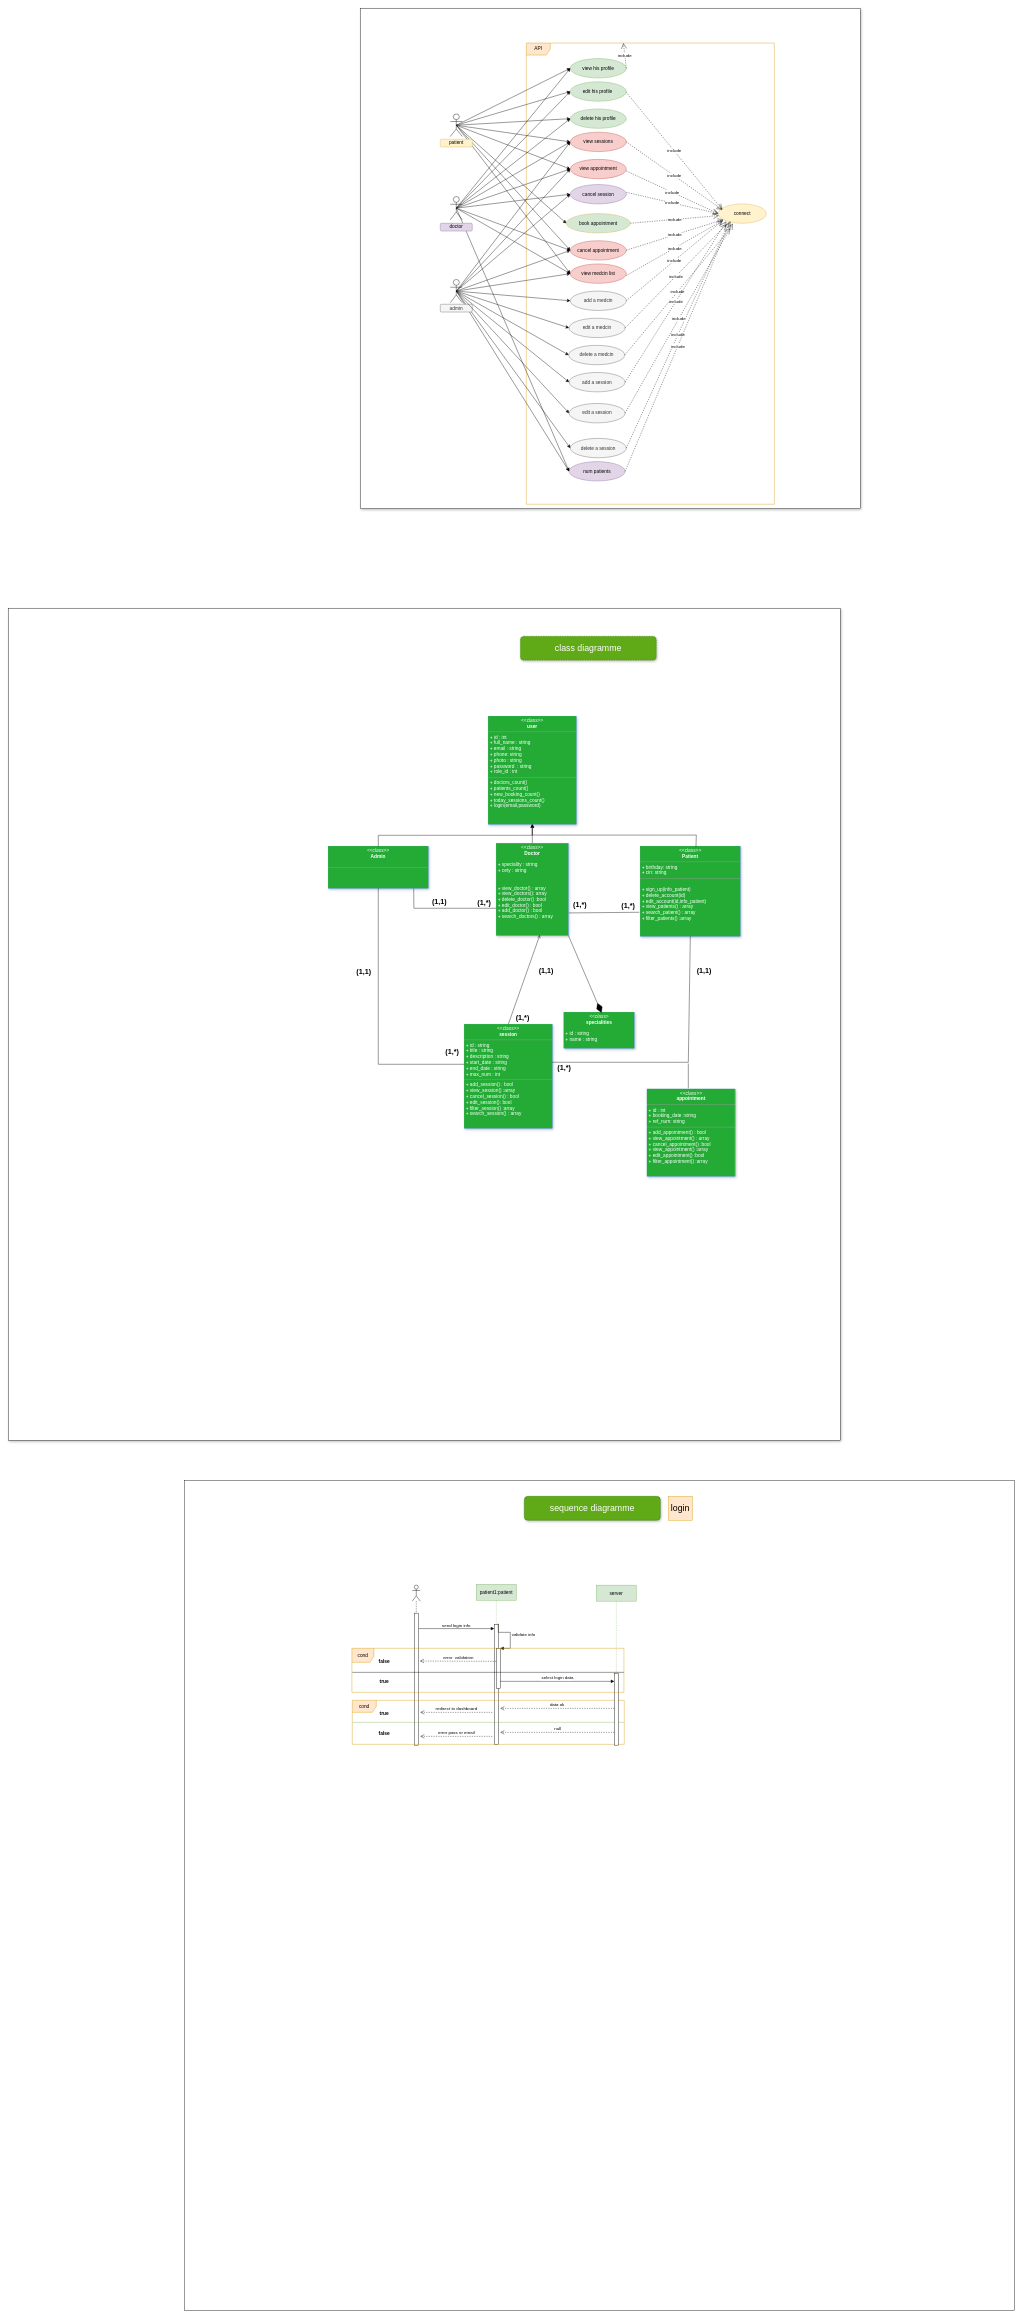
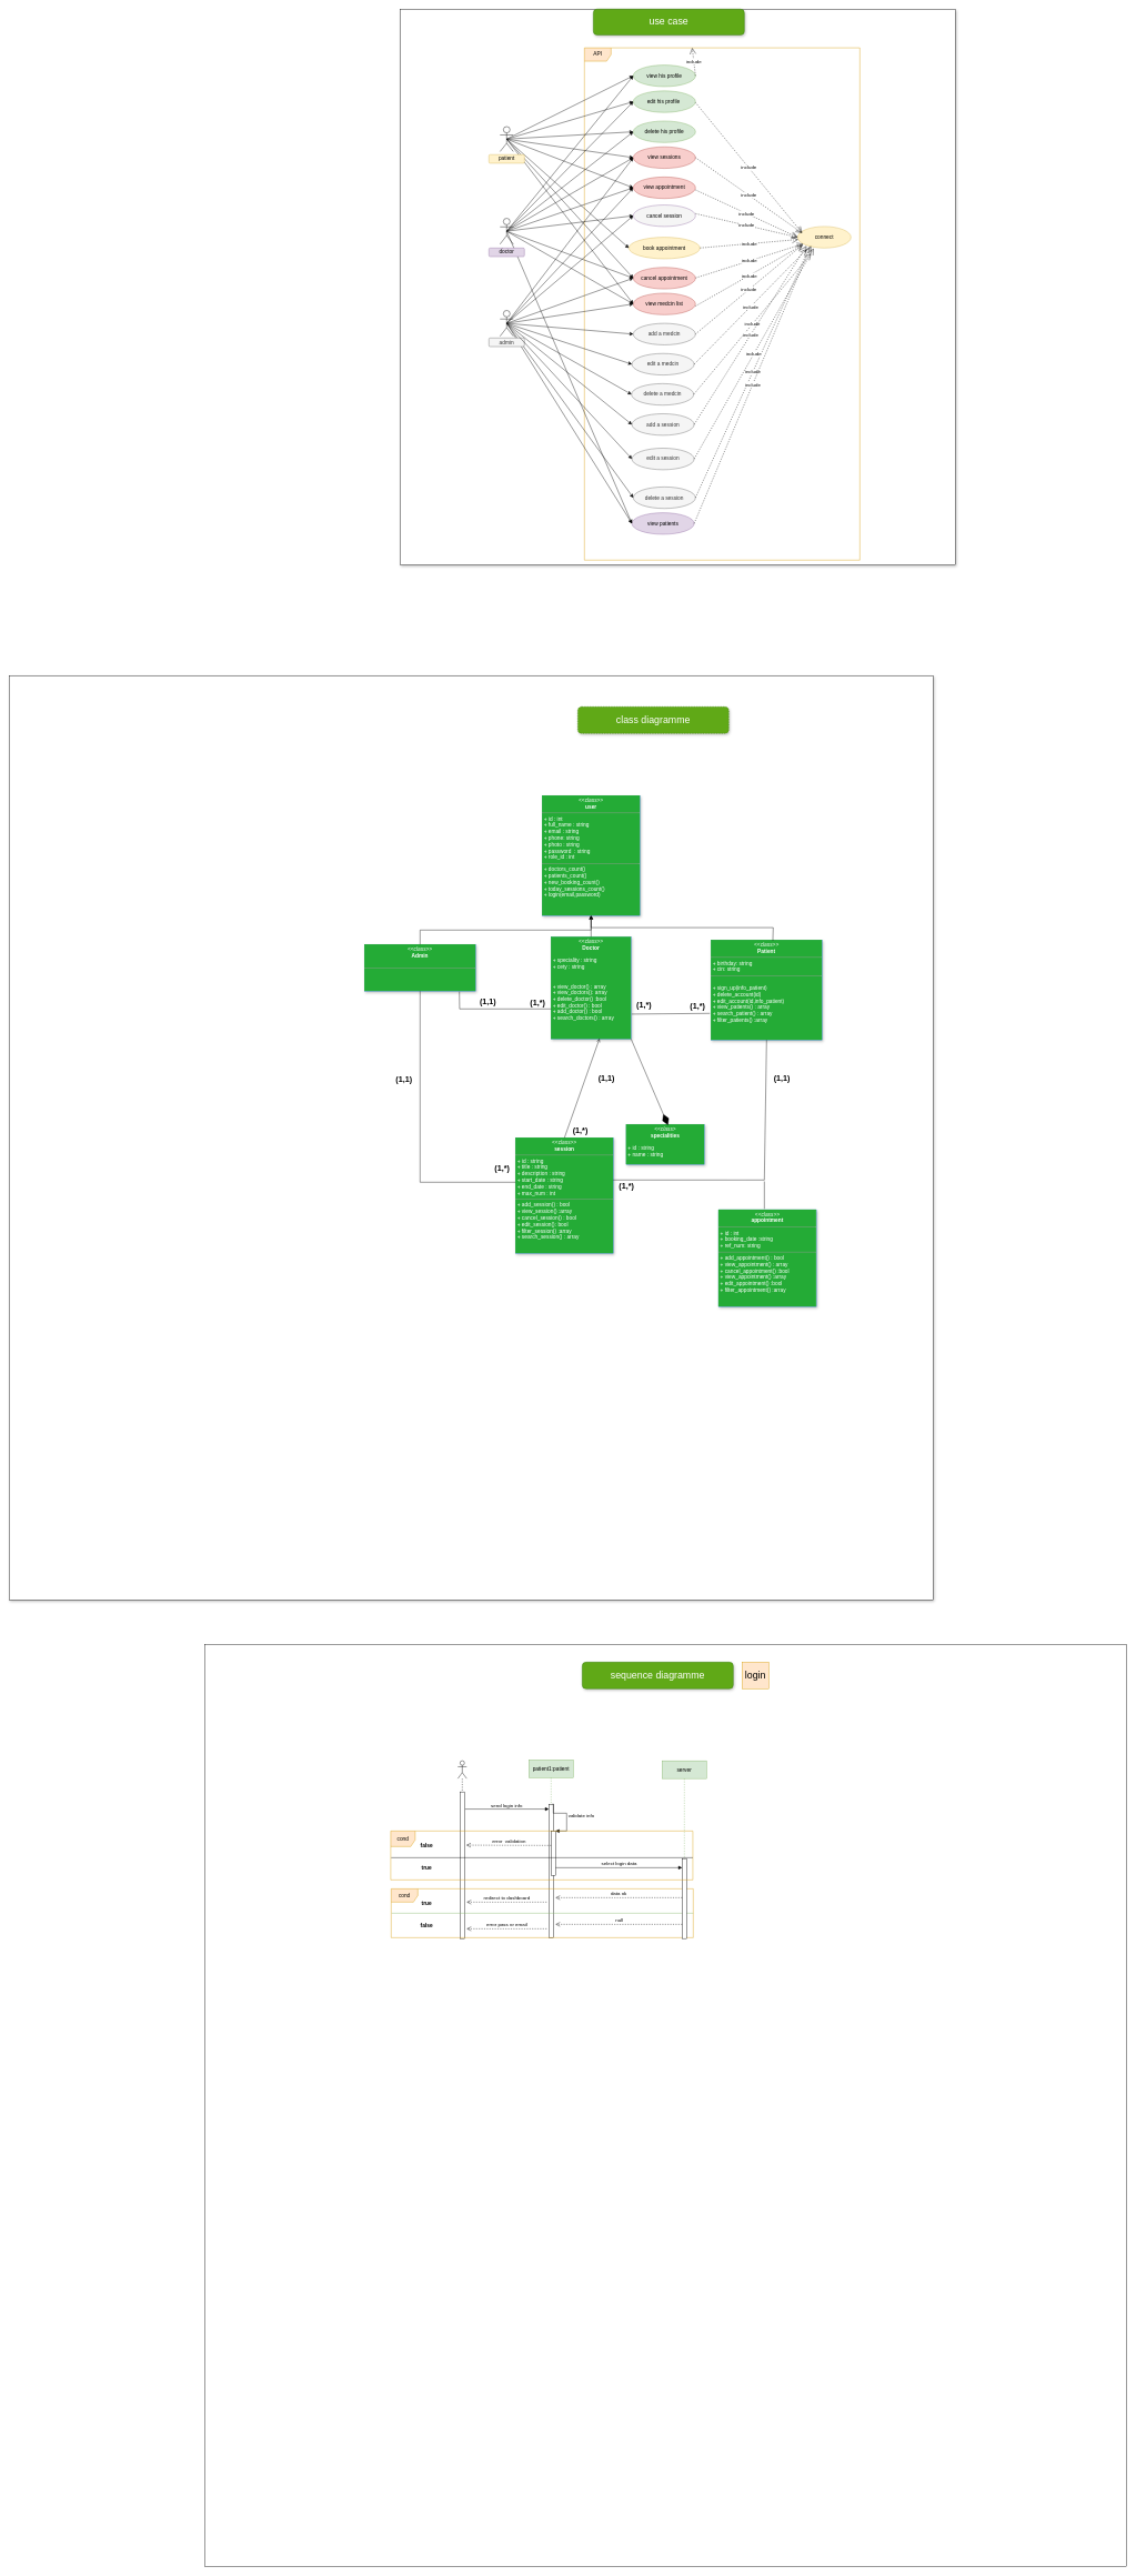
+ <mxCell id="65" value="&lt;span style=&quot;font-size: 22px;&quot;&gt;use case&lt;/span&gt;" style="rounded=1;whiteSpace=wrap;html=1;shadow=1;fillColor=#60a917;strokeColor=#2D7600;fontColor=#ffffff;" parent="15" vertex="1"><mxGeometry x="235" width="340" height="58.125" as="geometry" /></mxCell>
- <mxCell id="31" value="cancel session" style="ellipse;whiteSpace=wrap;html=1;fillColor=#e1d5e7;strokeColor=#9673a6;" parent="15" vertex="1"><mxGeometry x="325" y="440.781" width="140" height="48.438" as="geometry" /></mxCell>
+ <mxCell id="31" value="cancel session" style="ellipse;whiteSpace=wrap;html=1;fillColor=#f5f5f5;strokeColor=#9673a6;" parent="15" vertex="1"><mxGeometry x="325" y="440.781" width="140" height="48.438" as="geometry" /></mxCell>
- <mxCell id="29" value="book appointment" style="ellipse;whiteSpace=wrap;html=1;fillColor=#d5e8d4;strokeColor=#d6b656;" parent="15" vertex="1"><mxGeometry x="315" y="513.438" width="160" height="48.438" as="geometry" /></mxCell>
+ <mxCell id="29" value="book appointment" style="ellipse;whiteSpace=wrap;html=1;fillColor=#fff2cc;strokeColor=#d6b656;" parent="15" vertex="1"><mxGeometry x="315" y="513.438" width="160" height="48.438" as="geometry" /></mxCell>
- <mxCell id="48" value="num patients" style="ellipse;whiteSpace=wrap;html=1;fillColor=#e1d5e7;strokeColor=#9673a6;" parent="15" vertex="1"><mxGeometry x="322" y="1133.438" width="140" height="48.438" as="geometry" /></mxCell>
+ <mxCell id="48" value="view patients" style="ellipse;whiteSpace=wrap;html=1;fillColor=#e1d5e7;strokeColor=#9673a6;" parent="15" vertex="1"><mxGeometry x="322" y="1133.438" width="140" height="48.438" as="geometry" /></mxCell>
- <mxCell id="5" value="&lt;p style=&quot;margin:0px;margin-top:4px;text-align:center;&quot;&gt;&lt;i&gt;&amp;lt;&amp;lt;class&amp;gt;&amp;gt;&lt;/i&gt;&lt;br&gt;&lt;b&gt;Admin&lt;/b&gt;&lt;/p&gt;&lt;p style=&quot;margin:0px;margin-left:4px;&quot;&gt;&lt;br&gt;&lt;/p&gt;&lt;hr size=&quot;1&quot;&gt;&lt;p style=&quot;margin:0px;margin-left:4px;&quot;&gt;&lt;br&gt;&lt;/p&gt;" style="verticalAlign=top;align=left;overflow=fill;fontSize=12;fontFamily=Helvetica;html=1;shadow=1;labelBackgroundColor=#24AB36;fillColor=#FFFFFF;fontColor=#ffffff;strokeColor=#006EAF;" parent="1" vertex="1"><mxGeometry x="820" y="2115" width="250" height="105" as="geometry" /></mxCell>
+ <mxCell id="5" value="&lt;p style=&quot;margin:0px;margin-top:4px;text-align:center;&quot;&gt;&lt;i&gt;&amp;lt;&amp;lt;class&amp;gt;&amp;gt;&lt;/i&gt;&lt;br&gt;&lt;b&gt;Admin&lt;/b&gt;&lt;/p&gt;&lt;p style=&quot;margin:0px;margin-left:4px;&quot;&gt;&lt;br&gt;&lt;/p&gt;&lt;hr size=&quot;1&quot;&gt;&lt;p style=&quot;margin:0px;margin-left:4px;&quot;&gt;&lt;br&gt;&lt;/p&gt;" style="verticalAlign=top;align=left;overflow=fill;fontSize=12;fontFamily=Helvetica;html=1;shadow=1;labelBackgroundColor=#24AB36;fillColor=#FFFFFF;fontColor=#ffffff;strokeColor=#006EAF;" parent="1" vertex="1"><mxGeometry x="820" y="2125" width="250" height="105" as="geometry" /></mxCell>
